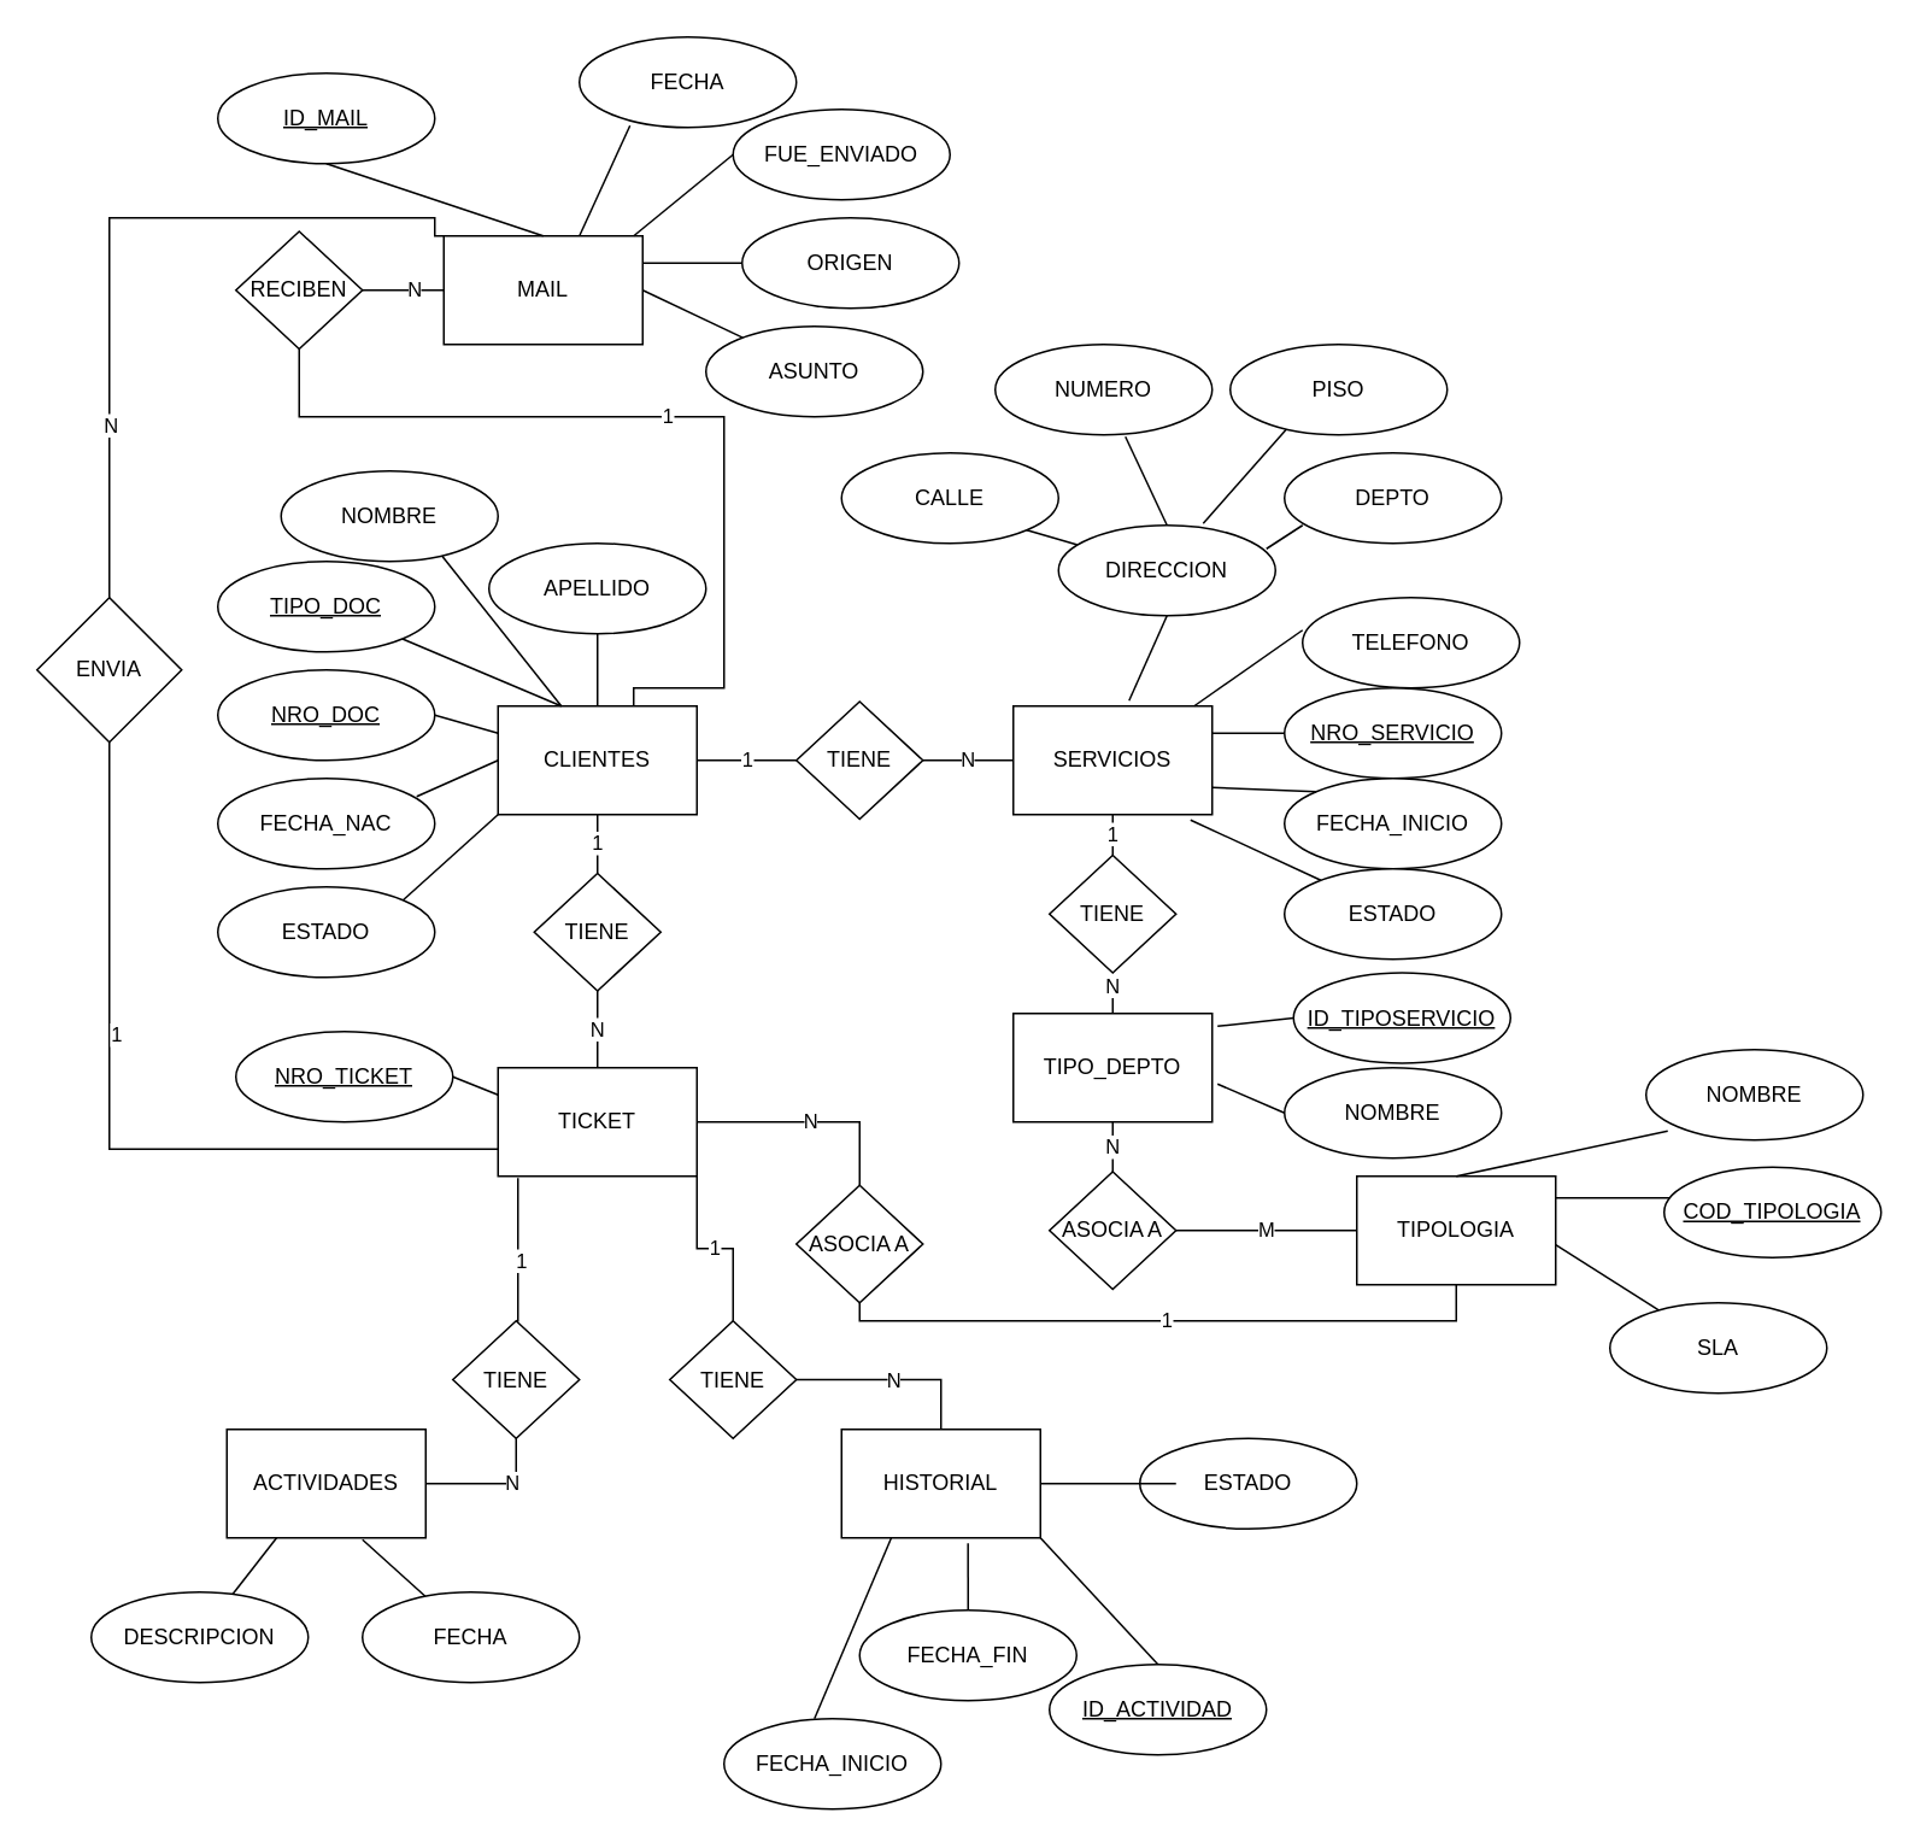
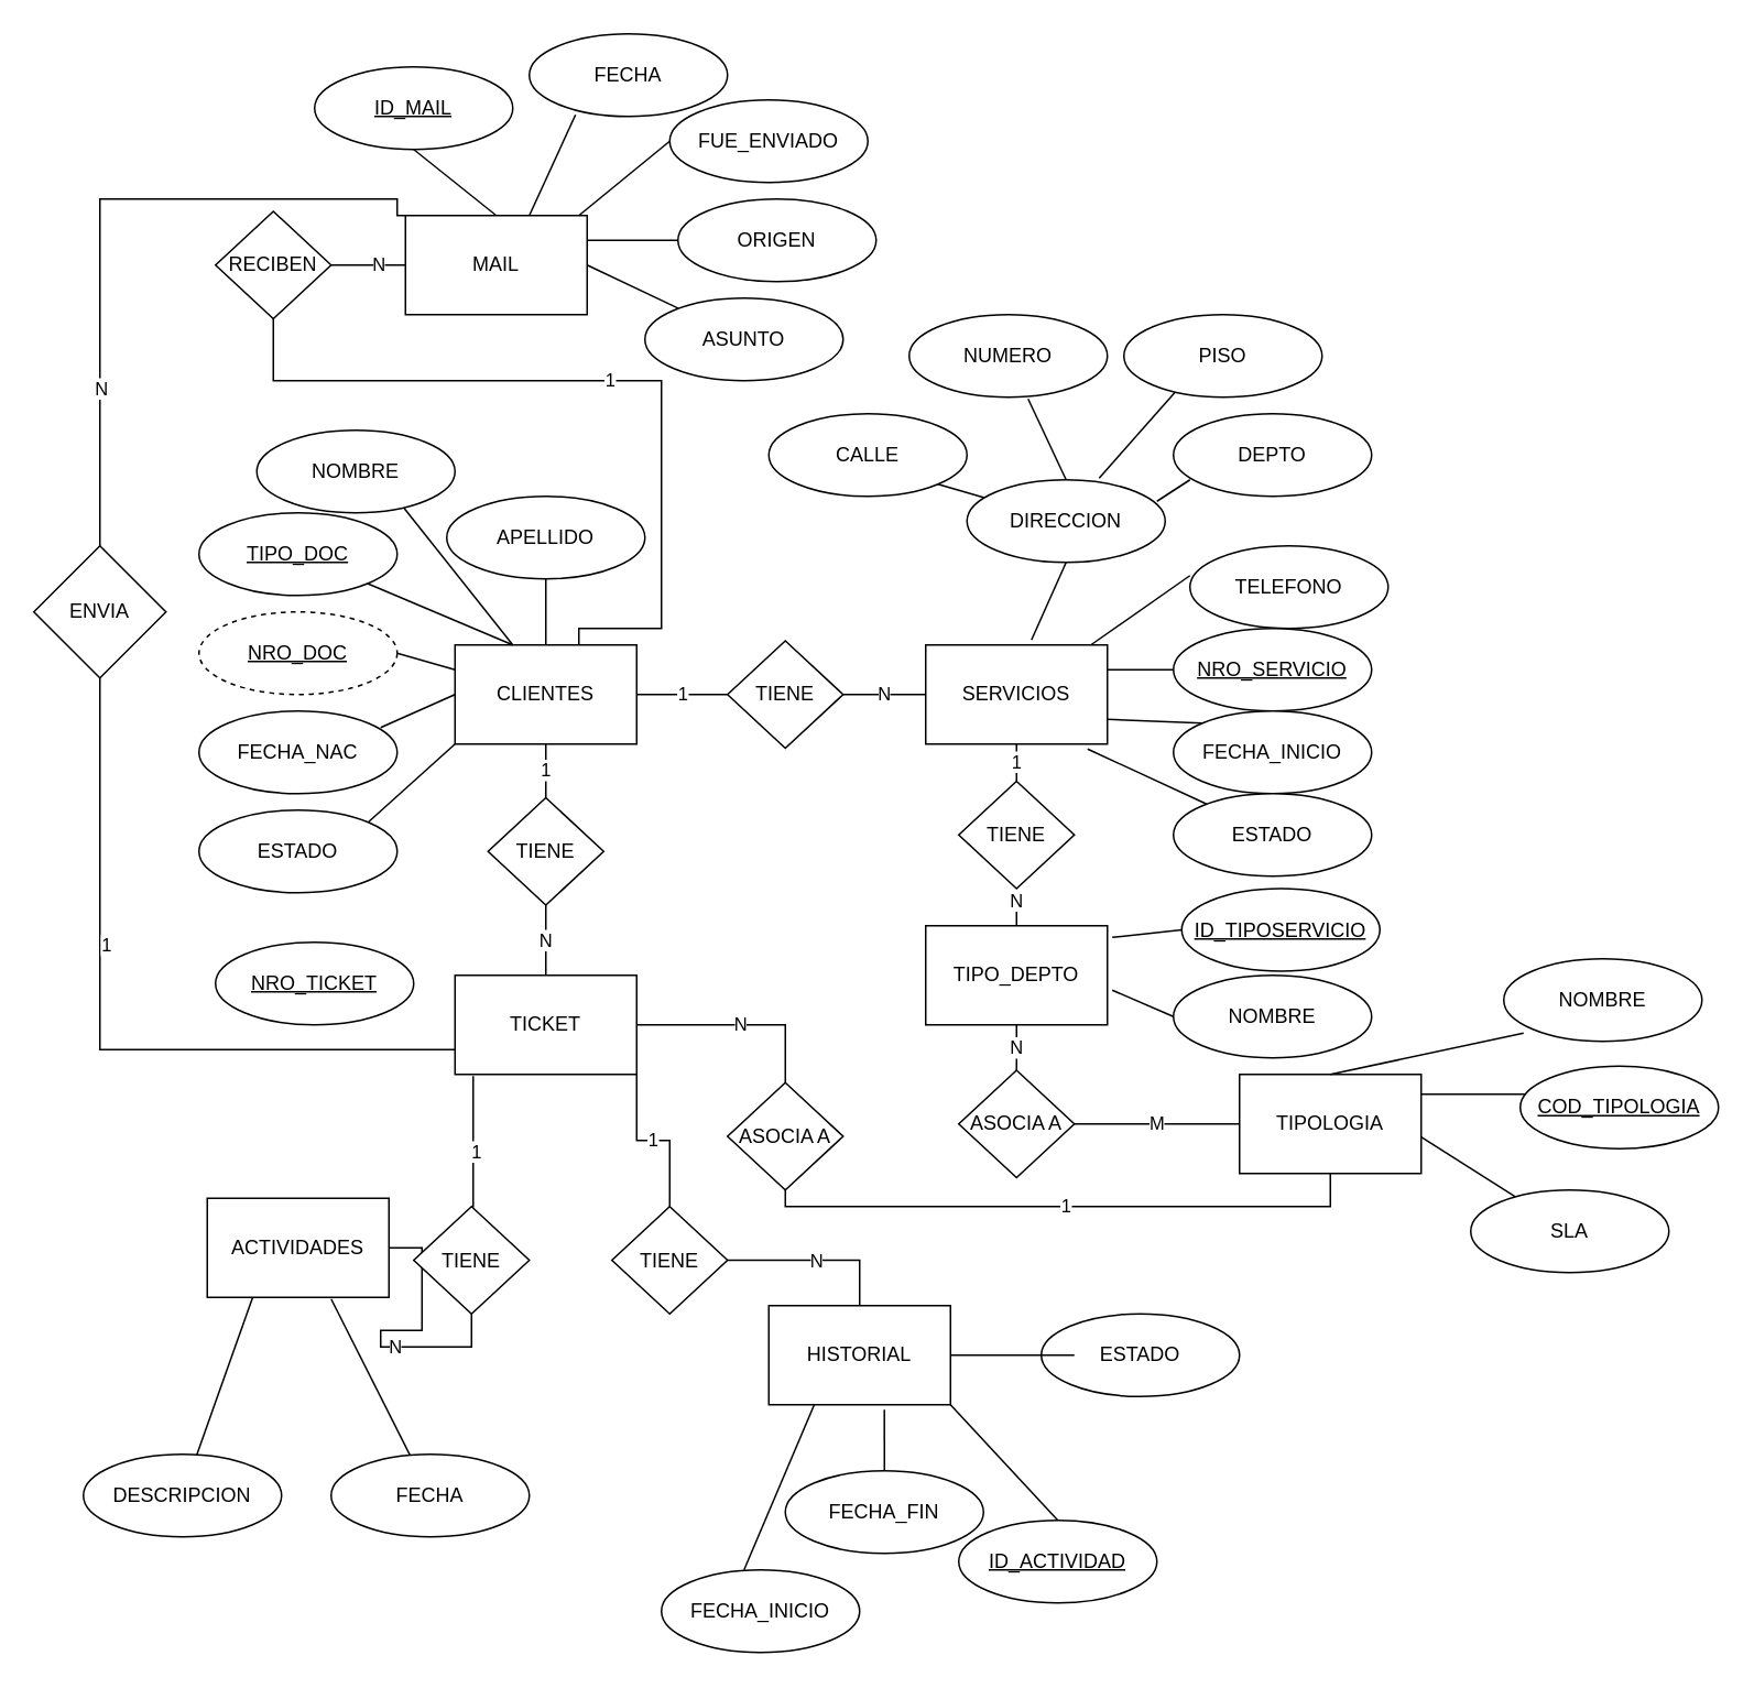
- <mxCell id="80" value="&lt;u&gt;ID_MAIL&lt;/u&gt;" style="ellipse;whiteSpace=wrap;html=1;" parent="1" vertex="1"><mxGeometry x="120" y="40" width="120" height="50" as="geometry" /></mxCell>
+ <mxCell id="80" value="&lt;u&gt;ID_MAIL&lt;/u&gt;" style="ellipse;whiteSpace=wrap;html=1;" parent="1" vertex="1"><mxGeometry x="190" y="40" width="120" height="50" as="geometry" /></mxCell>
- <mxCell id="8" value="&lt;u&gt;NRO_DOC&lt;/u&gt;" style="ellipse;whiteSpace=wrap;html=1;" parent="1" vertex="1"><mxGeometry x="120" y="370" width="120" height="50" as="geometry" /></mxCell>
+ <mxCell id="8" value="&lt;u&gt;NRO_DOC&lt;/u&gt;" style="ellipse;whiteSpace=wrap;html=1;dashed=1;" parent="1" vertex="1"><mxGeometry x="120" y="370" width="120" height="50" as="geometry" /></mxCell>
- <mxCell id="60" value="" style="endArrow=none;html=1;rounded=0;exitX=1;exitY=0.5;exitDx=0;exitDy=0;entryX=0;entryY=0.25;entryDx=0;entryDy=0;" parent="1" source="14" target="13" edge="1"><mxGeometry width="50" height="50" relative="1" as="geometry"><mxPoint x="239.497" y="657.322" as="sourcePoint" /><mxPoint x="285" y="630" as="targetPoint" /></mxGeometry></mxCell>
- <mxCell id="98" value="ACTIVIDADES" style="rounded=0;whiteSpace=wrap;html=1;" vertex="1" parent="1"><mxGeometry x="125" y="790" width="110" height="60" as="geometry" /></mxCell>
+ <mxCell id="98" value="ACTIVIDADES" style="rounded=0;whiteSpace=wrap;html=1;" vertex="1" parent="1"><mxGeometry x="125" y="725" width="110" height="60" as="geometry" /></mxCell>
